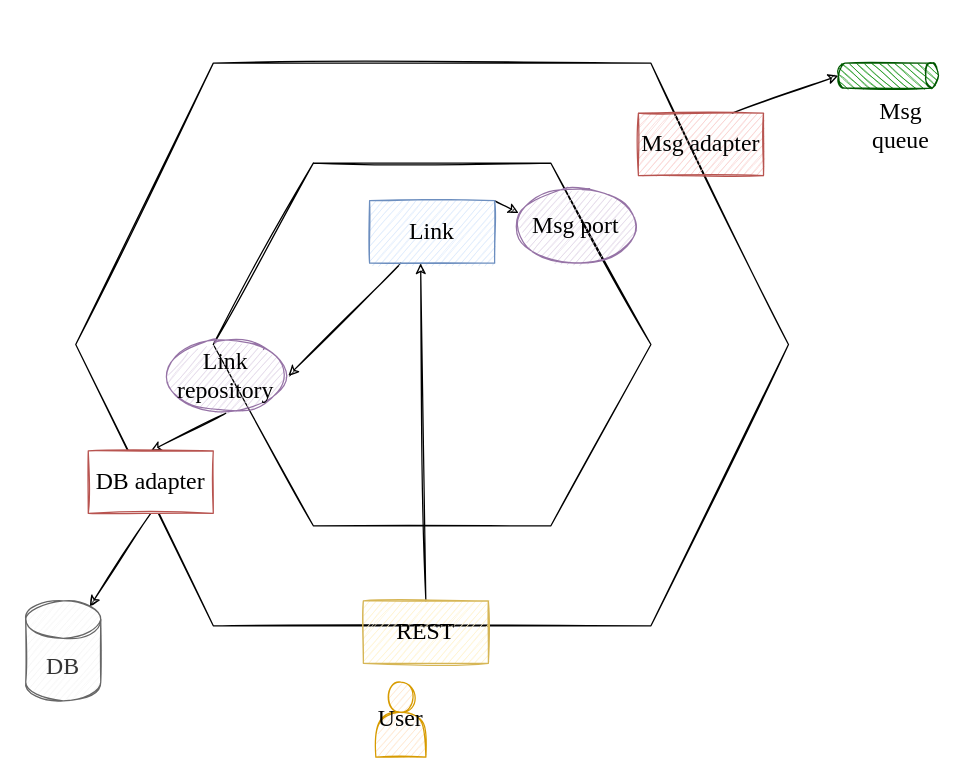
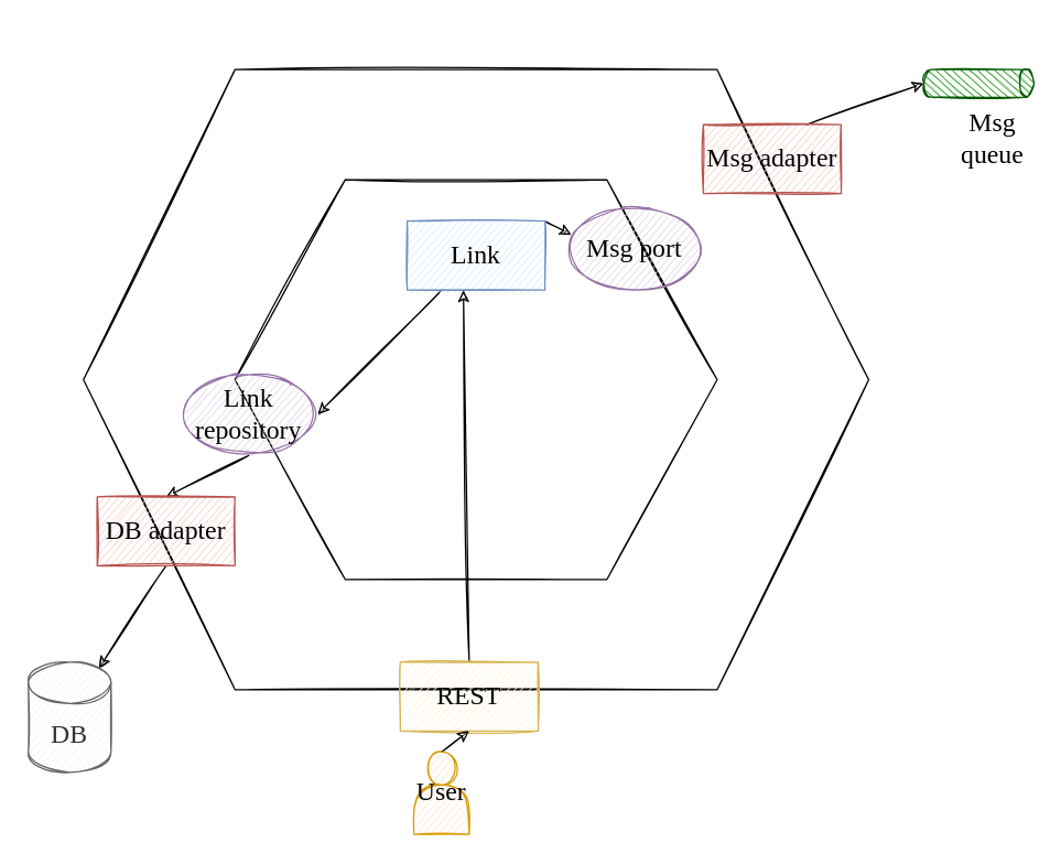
- <mxCell id="13" value="DB adapter" style="rounded=0;whiteSpace=wrap;html=1;fontSize=19;sketch=1;fillColor=#ffffff;strokeColor=#b85450;fontFamily=Swanky and Moo Moo;fontSource=https%3A%2F%2Ffonts.googleapis.com%2Fcss%3Ffamily%3DSwanky%2Band%2BMoo%2BMoo;" parent="1" vertex="1"><mxGeometry x="70" y="360" width="100" height="50" as="geometry" /></mxCell>
+ <mxCell id="13" value="DB adapter" style="rounded=0;whiteSpace=wrap;html=1;fontSize=19;sketch=1;fillColor=#f8cecc;strokeColor=#b85450;fontFamily=Swanky and Moo Moo;fontSource=https%3A%2F%2Ffonts.googleapis.com%2Fcss%3Ffamily%3DSwanky%2Band%2BMoo%2BMoo;" parent="1" vertex="1"><mxGeometry x="70" y="360" width="100" height="50" as="geometry" /></mxCell>
+ <mxCell id="19" style="edgeStyle=none;rounded=0;sketch=1;orthogonalLoop=1;jettySize=auto;html=1;exitX=0.5;exitY=0;exitDx=0;exitDy=0;entryX=0.5;entryY=1;entryDx=0;entryDy=0;fontFamily=Swanky and Moo Moo;fontSize=19;" parent="1" source="20" target="9" edge="1"><mxGeometry relative="1" as="geometry" /></mxCell>
